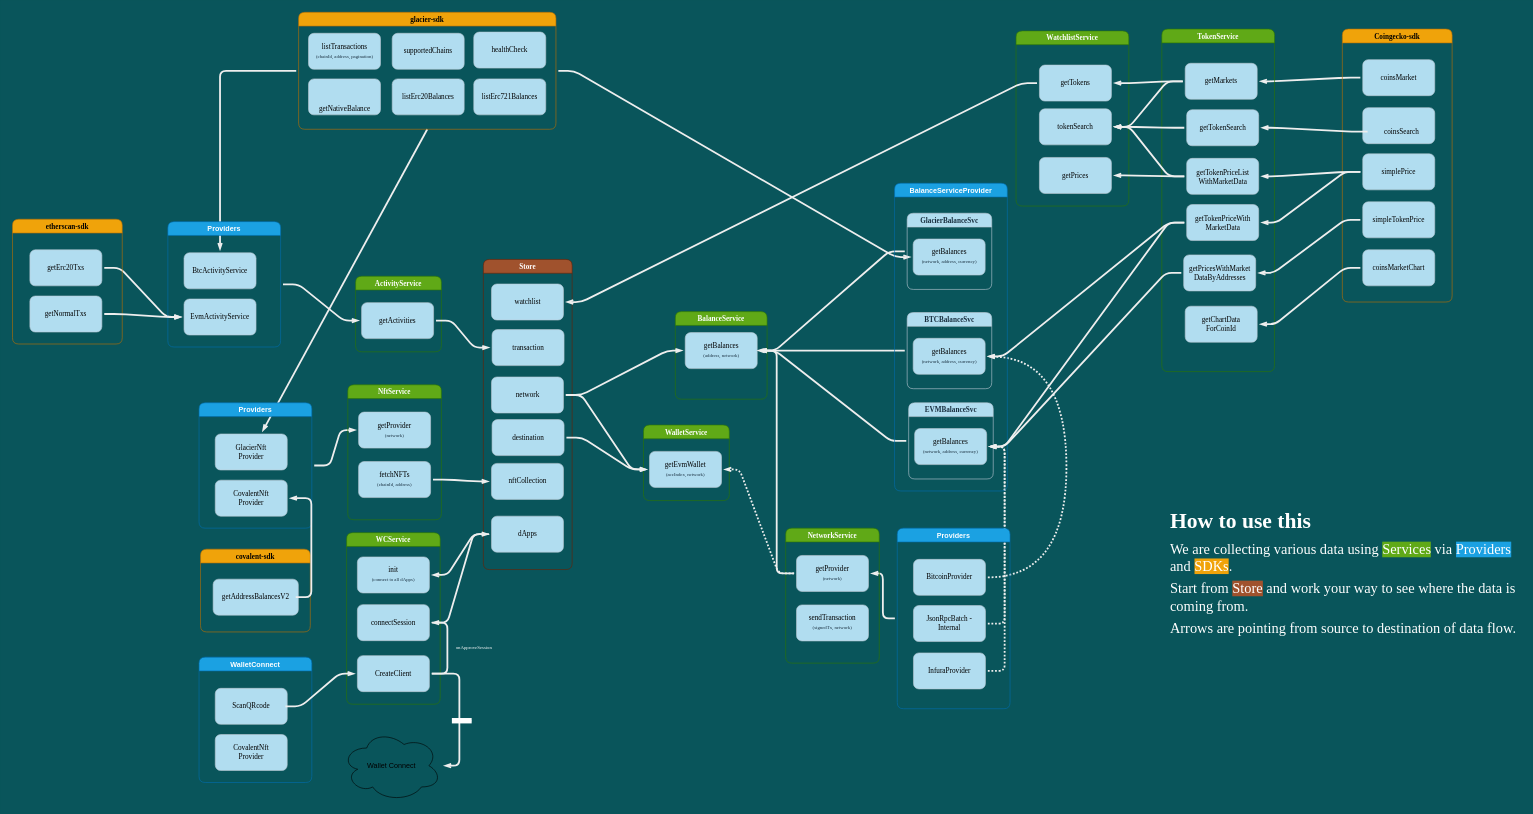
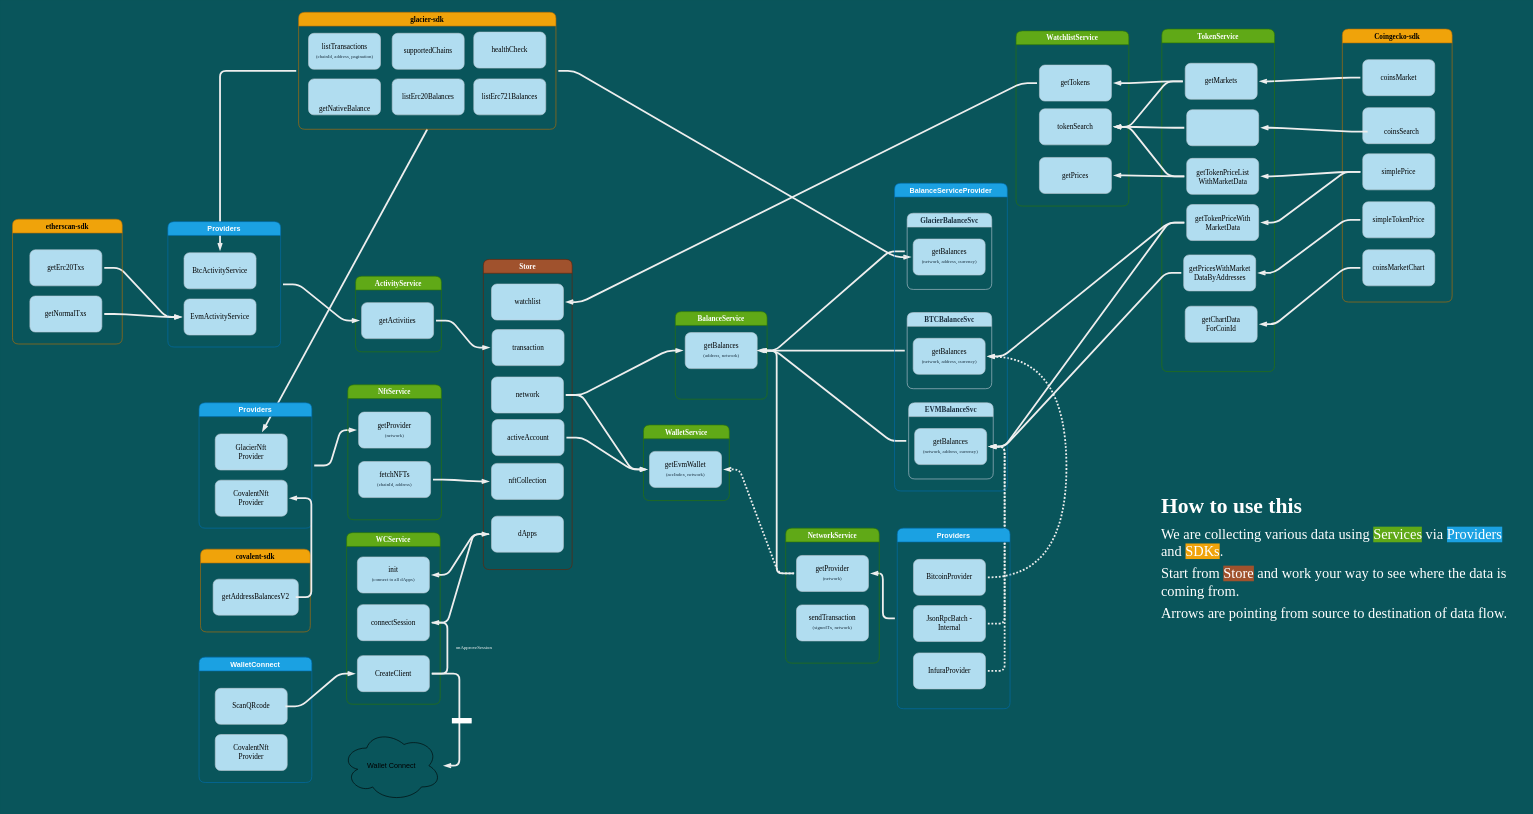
- <mxCell id="172" value="&lt;font color=&quot;#000000&quot; face=&quot;Verdana&quot;&gt;getTokenSearch&lt;br&gt;&lt;/font&gt;" style="text;html=1;strokeColor=none;fillColor=none;align=center;verticalAlign=middle;whiteSpace=wrap;rounded=0;shadow=0;glass=0;sketch=0;fontColor=#182E3E;" parent="170" vertex="1"><mxGeometry x="7" y="22" width="106" height="16" as="geometry" /></mxCell>
- <mxCell id="35" value="&lt;font color=&quot;#000000&quot; face=&quot;Verdana&quot;&gt;destination&lt;/font&gt;" style="text;html=1;strokeColor=none;fillColor=none;align=center;verticalAlign=middle;whiteSpace=wrap;rounded=0;shadow=0;glass=0;sketch=0;fontColor=#182E3E;" parent="33" vertex="1"><mxGeometry x="7" y="22" width="106" height="16" as="geometry" /></mxCell>
+ <mxCell id="35" value="&lt;font color=&quot;#000000&quot; face=&quot;Verdana&quot;&gt;activeAccount&lt;/font&gt;" style="text;html=1;strokeColor=none;fillColor=none;align=center;verticalAlign=middle;whiteSpace=wrap;rounded=0;shadow=0;glass=0;sketch=0;fontColor=#182E3E;" parent="33" vertex="1"><mxGeometry x="7" y="22" width="106" height="16" as="geometry" /></mxCell>
- <mxCell id="225" value="&lt;h1&gt;&lt;font style=&quot;font-size: 36px&quot;&gt;How to use this&lt;/font&gt;&lt;/h1&gt;&lt;p&gt;&lt;span style=&quot;font-size: 24px&quot;&gt;We are collecting various data using &lt;span style=&quot;background-color: rgb(96 , 169 , 23)&quot;&gt;Services&lt;/span&gt; via &lt;span style=&quot;background-color: rgb(27 , 161 , 226)&quot;&gt;Providers&lt;/span&gt; and &lt;span style=&quot;background-color: rgb(240 , 163 , 10)&quot;&gt;SDKs&lt;/span&gt;.&lt;/span&gt;&lt;br&gt;&lt;/p&gt;&lt;p&gt;&lt;font style=&quot;font-size: 24px&quot;&gt;Start from &lt;span style=&quot;background-color: rgb(160 , 82 , 45)&quot;&gt;Store&lt;/span&gt; and work your way to see where the data is coming from.&lt;/font&gt;&lt;/p&gt;&lt;p&gt;&lt;font style=&quot;font-size: 24px&quot;&gt;Arrows are pointing from source to destination of data flow.&lt;/font&gt;&lt;/p&gt;" style="text;html=1;strokeColor=none;fillColor=none;spacing=5;spacingTop=-20;whiteSpace=wrap;overflow=hidden;rounded=0;fontFamily=Verdana;fontSize=8;fontColor=#FFFFFF;" parent="1" vertex="1"><mxGeometry x="1945" y="847" width="603" height="239" as="geometry" /></mxCell>
+ <mxCell id="225" value="&lt;h1&gt;&lt;font style=&quot;font-size: 36px&quot;&gt;How to use this&lt;/font&gt;&lt;/h1&gt;&lt;p&gt;&lt;span style=&quot;font-size: 24px&quot;&gt;We are collecting various data using &lt;span style=&quot;background-color: rgb(96 , 169 , 23)&quot;&gt;Services&lt;/span&gt; via &lt;span style=&quot;background-color: rgb(27 , 161 , 226)&quot;&gt;Providers&lt;/span&gt; and &lt;span style=&quot;background-color: rgb(240 , 163 , 10)&quot;&gt;SDKs&lt;/span&gt;.&lt;/span&gt;&lt;br&gt;&lt;/p&gt;&lt;p&gt;&lt;font style=&quot;font-size: 24px&quot;&gt;Start from &lt;span style=&quot;background-color: rgb(160 , 82 , 45)&quot;&gt;Store&lt;/span&gt; and work your way to see where the data is coming from.&lt;/font&gt;&lt;/p&gt;&lt;p&gt;&lt;font style=&quot;font-size: 24px&quot;&gt;Arrows are pointing from source to destination of data flow.&lt;/font&gt;&lt;/p&gt;" style="text;html=1;strokeColor=none;fillColor=none;spacing=5;spacingTop=-20;whiteSpace=wrap;overflow=hidden;rounded=0;fontFamily=Verdana;fontSize=8;fontColor=#FFFFFF;" parent="1" vertex="1"><mxGeometry x="1930" y="822" width="603" height="239" as="geometry" /></mxCell>
